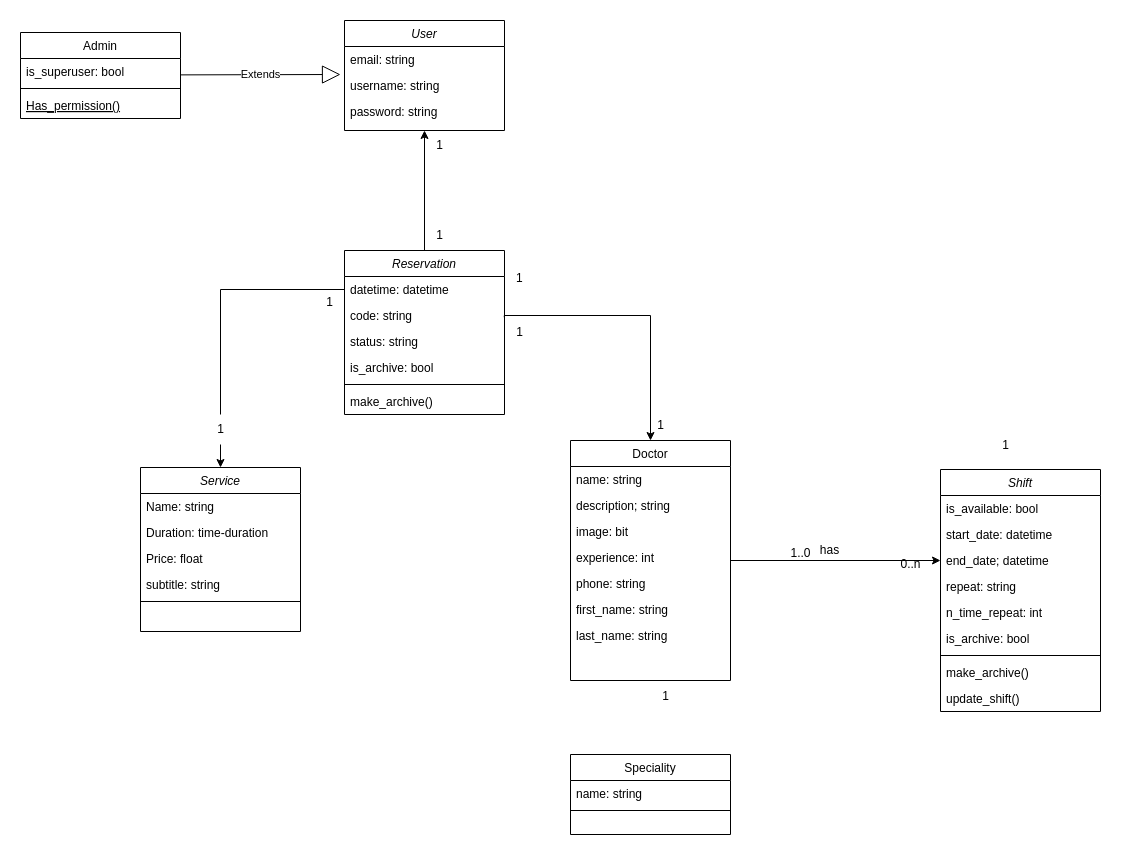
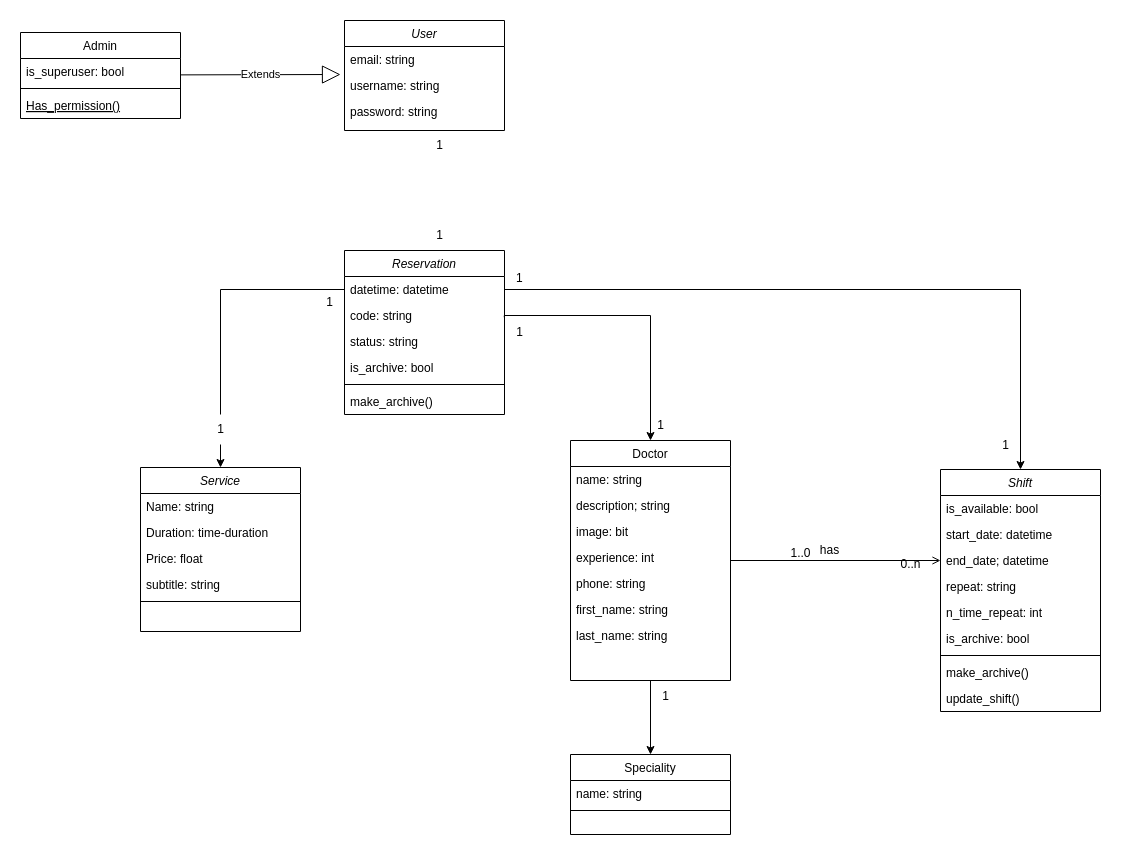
- <mxCell id="39" style="edgeStyle=orthogonalEdgeStyle;rounded=0;orthogonalLoop=1;jettySize=auto;html=1;entryX=0.5;entryY=1;entryDx=0;entryDy=0;" edge="1" parent="1" source="40" target="2"><mxGeometry relative="1" as="geometry" /></mxCell>
+ <mxCell id="49" style="edgeStyle=orthogonalEdgeStyle;rounded=0;orthogonalLoop=1;jettySize=auto;html=1;exitX=1;exitY=0.5;exitDx=0;exitDy=0;entryX=0.5;entryY=0;entryDx=0;entryDy=0;" edge="1" parent="1" source="41" target="23"><mxGeometry relative="1" as="geometry" /></mxCell>
- <mxCell id="13" value="" style="edgeStyle=orthogonalEdgeStyle;rounded=0;orthogonalLoop=1;jettySize=auto;html=1;" edge="1" parent="1" source="15" target="26"><mxGeometry relative="1" as="geometry" /></mxCell>
+ <mxCell id="13" value="" style="edgeStyle=orthogonalEdgeStyle;rounded=0;orthogonalLoop=1;jettySize=auto;html=1;endArrow=open;" edge="1" parent="1" source="15" target="26"><mxGeometry relative="1" as="geometry" /></mxCell>
+ <mxCell id="14" style="edgeStyle=orthogonalEdgeStyle;rounded=0;orthogonalLoop=1;jettySize=auto;html=1;entryX=0.5;entryY=0;entryDx=0;entryDy=0;" edge="1" parent="1" source="15" target="6"><mxGeometry relative="1" as="geometry" /></mxCell>
